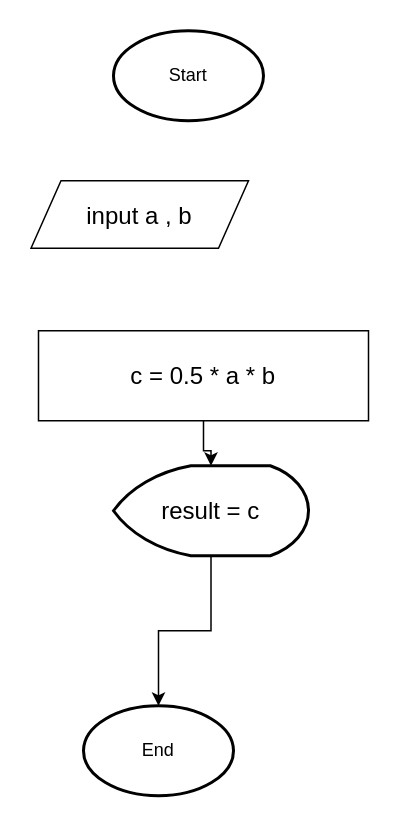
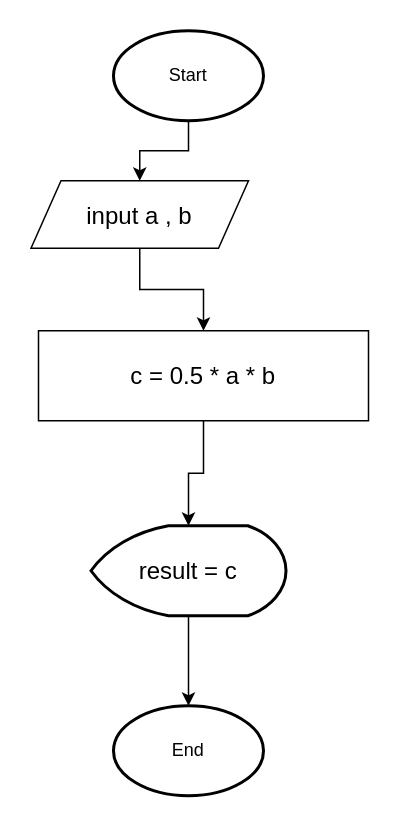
+ <mxCell id="2" value="" style="edgeStyle=orthogonalEdgeStyle;rounded=0;orthogonalLoop=1;jettySize=auto;html=1;" edge="1" parent="1" source="3" target="5"><mxGeometry relative="1" as="geometry" /></mxCell>
+ <mxCell id="4" value="" style="edgeStyle=orthogonalEdgeStyle;rounded=0;orthogonalLoop=1;jettySize=auto;html=1;" edge="1" parent="1" source="5" target="7"><mxGeometry relative="1" as="geometry" /></mxCell>
- <mxCell id="9" value="&lt;font style=&quot;font-size: 16px;&quot;&gt;result = c&lt;/font&gt;" style="strokeWidth=2;html=1;shape=mxgraph.flowchart.display;whiteSpace=wrap;" vertex="1" parent="1"><mxGeometry x="75" y="310" width="130" height="60" as="geometry" /></mxCell>
+ <mxCell id="9" value="&lt;font style=&quot;font-size: 16px;&quot;&gt;result = c&lt;/font&gt;" style="strokeWidth=2;html=1;shape=mxgraph.flowchart.display;whiteSpace=wrap;" vertex="1" parent="1"><mxGeometry x="60" y="350" width="130" height="60" as="geometry" /></mxCell>
- <mxCell id="10" value="End" style="strokeWidth=2;html=1;shape=mxgraph.flowchart.start_1;whiteSpace=wrap;" vertex="1" parent="1"><mxGeometry x="55" y="470" width="100" height="60" as="geometry" /></mxCell>
+ <mxCell id="10" value="End" style="strokeWidth=2;html=1;shape=mxgraph.flowchart.start_1;whiteSpace=wrap;" vertex="1" parent="1"><mxGeometry x="75" y="470" width="100" height="60" as="geometry" /></mxCell>
